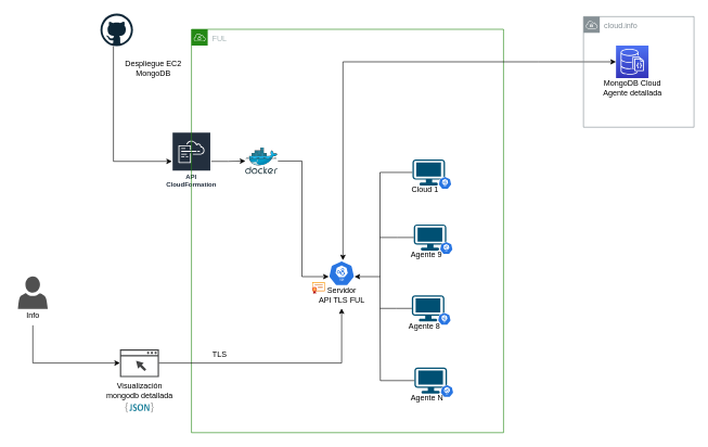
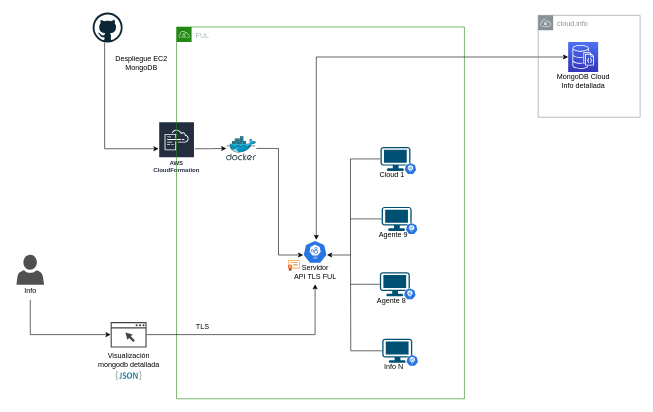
- <mxCell id="39" value="MongoDB Cloud&lt;br&gt;Agente detallada" style="text;html=1;align=center;verticalAlign=middle;resizable=0;points=[];autosize=1;strokeColor=none;fillColor=none;" parent="1" vertex="1"><mxGeometry x="917" y="115" width="110" height="40" as="geometry" /></mxCell>
+ <mxCell id="39" value="MongoDB Cloud&lt;br&gt;Info detallada" style="text;html=1;align=center;verticalAlign=middle;resizable=0;points=[];autosize=1;strokeColor=none;fillColor=none;" parent="1" vertex="1"><mxGeometry x="917" y="115" width="110" height="40" as="geometry" /></mxCell>
- <mxCell id="5" value="API CloudFormation" style="sketch=0;outlineConnect=0;fontColor=#232F3E;gradientColor=none;strokeColor=#ffffff;fillColor=#232F3E;dashed=0;verticalLabelPosition=middle;verticalAlign=bottom;align=center;html=1;whiteSpace=wrap;fontSize=10;fontStyle=1;spacing=3;shape=mxgraph.aws4.productIcon;prIcon=mxgraph.aws4.cloudformation;" parent="1" vertex="1"><mxGeometry x="264" y="202" width="60" height="90" as="geometry" /></mxCell>
+ <mxCell id="5" value="AWS CloudFormation" style="sketch=0;outlineConnect=0;fontColor=#232F3E;gradientColor=none;strokeColor=#ffffff;fillColor=#232F3E;dashed=0;verticalLabelPosition=middle;verticalAlign=bottom;align=center;html=1;whiteSpace=wrap;fontSize=10;fontStyle=1;spacing=3;shape=mxgraph.aws4.productIcon;prIcon=mxgraph.aws4.cloudformation;" parent="1" vertex="1"><mxGeometry x="264" y="202" width="60" height="90" as="geometry" /></mxCell>
- <mxCell id="24" value="Agente N" style="text;html=1;align=center;verticalAlign=middle;resizable=0;points=[];autosize=1;strokeColor=none;fillColor=none;" parent="8" vertex="1"><mxGeometry x="327" y="552" width="70" height="30" as="geometry" /></mxCell>
+ <mxCell id="24" value="Info N" style="text;html=1;align=center;verticalAlign=middle;resizable=0;points=[];autosize=1;strokeColor=none;fillColor=none;" parent="8" vertex="1"><mxGeometry x="327" y="552" width="70" height="30" as="geometry" /></mxCell>
